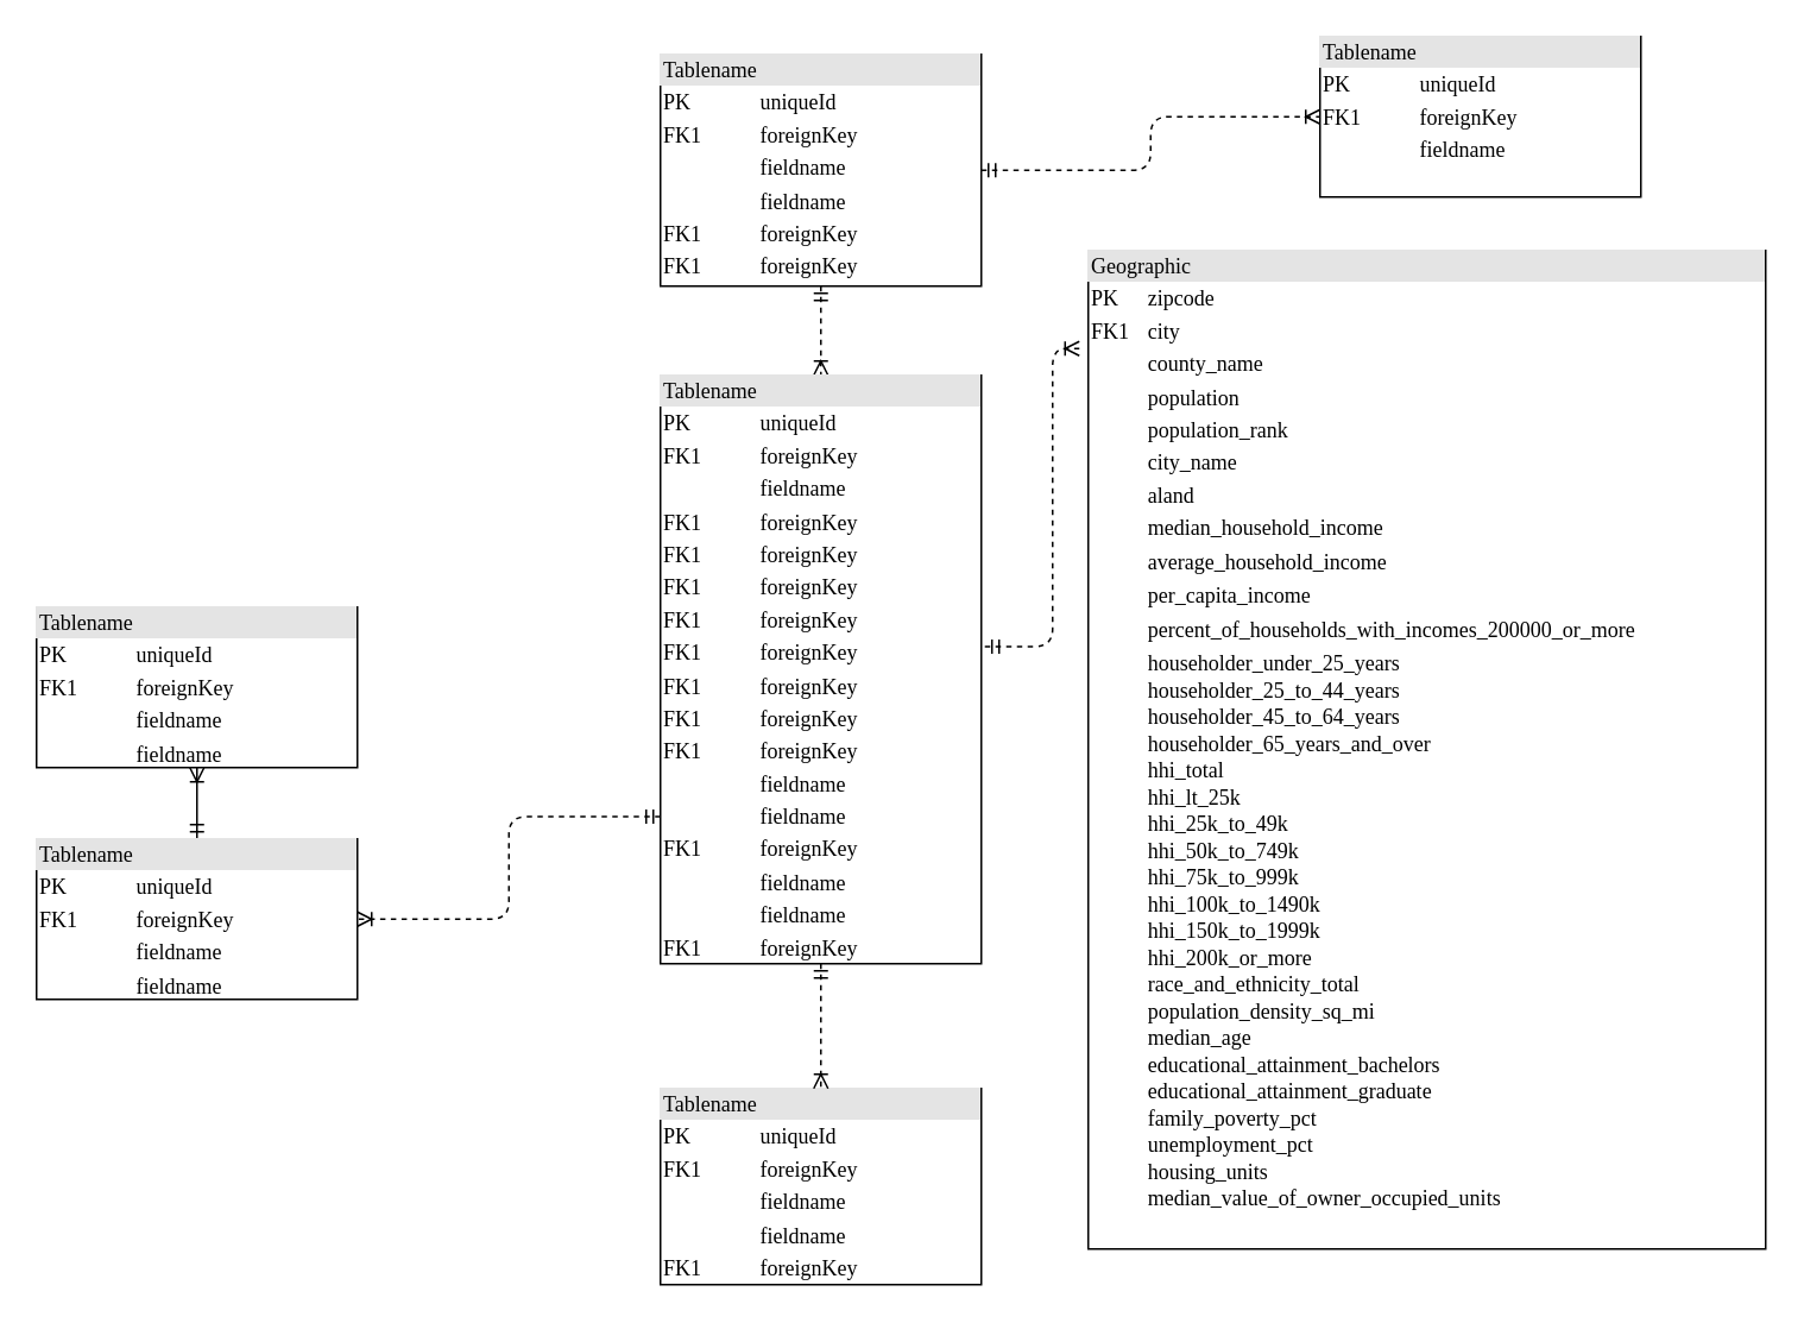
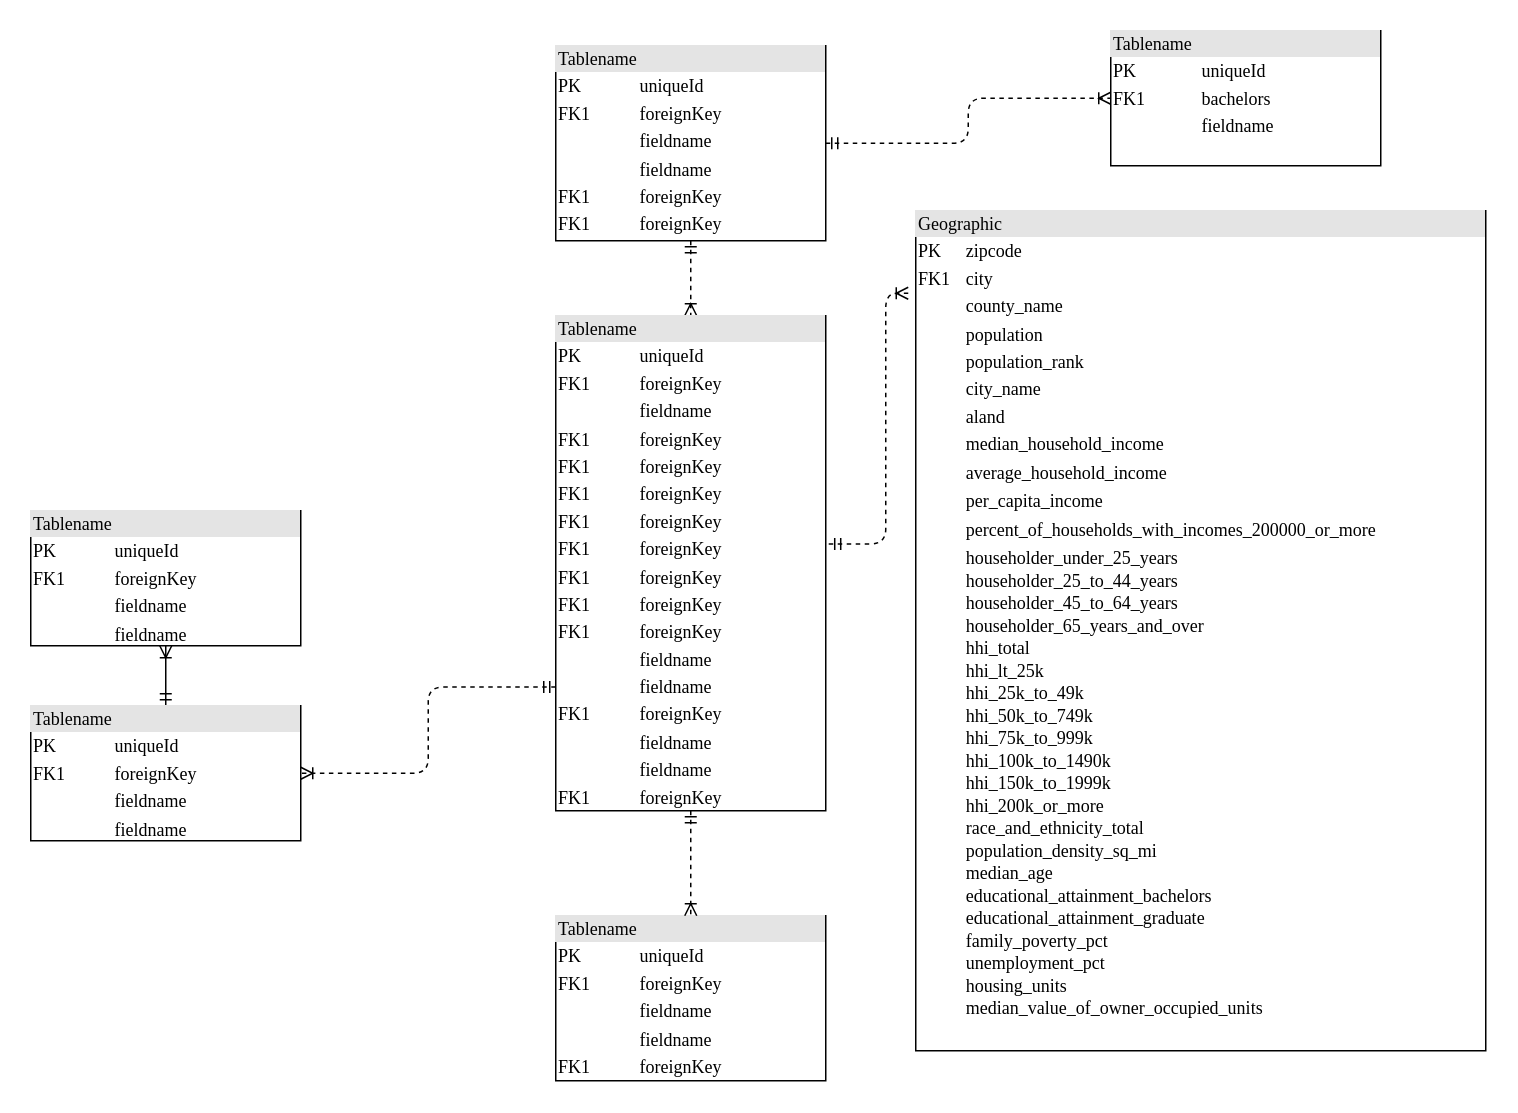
- <mxCell id="14" value="&lt;div style=&quot;box-sizing:border-box;width:100%;background:#e4e4e4;padding:2px;&quot;&gt;Tablename&lt;/div&gt;&lt;table style=&quot;width:100%;font-size:1em;&quot; cellpadding=&quot;2&quot; cellspacing=&quot;0&quot;&gt;&lt;tr&gt;&lt;td&gt;PK&lt;/td&gt;&lt;td&gt;uniqueId&lt;/td&gt;&lt;/tr&gt;&lt;tr&gt;&lt;td&gt;FK1&lt;/td&gt;&lt;td&gt;foreignKey&lt;/td&gt;&lt;/tr&gt;&lt;tr&gt;&lt;td&gt;&lt;/td&gt;&lt;td&gt;fieldname&lt;/td&gt;&lt;/tr&gt;&lt;/table&gt;" style="verticalAlign=top;align=left;overflow=fill;html=1;rounded=0;shadow=0;comic=0;labelBackgroundColor=none;strokeWidth=1;fontFamily=Verdana;fontSize=12" parent="1" vertex="1"><mxGeometry x="740" y="20" width="180" height="90" as="geometry" /></mxCell>
+ <mxCell id="14" value="&lt;div style=&quot;box-sizing:border-box;width:100%;background:#e4e4e4;padding:2px;&quot;&gt;Tablename&lt;/div&gt;&lt;table style=&quot;width:100%;font-size:1em;&quot; cellpadding=&quot;2&quot; cellspacing=&quot;0&quot;&gt;&lt;tr&gt;&lt;td&gt;PK&lt;/td&gt;&lt;td&gt;uniqueId&lt;/td&gt;&lt;/tr&gt;&lt;tr&gt;&lt;td&gt;FK1&lt;/td&gt;&lt;td&gt;bachelors&lt;/td&gt;&lt;/tr&gt;&lt;tr&gt;&lt;td&gt;&lt;/td&gt;&lt;td&gt;fieldname&lt;/td&gt;&lt;/tr&gt;&lt;/table&gt;" style="verticalAlign=top;align=left;overflow=fill;html=1;rounded=0;shadow=0;comic=0;labelBackgroundColor=none;strokeWidth=1;fontFamily=Verdana;fontSize=12" parent="1" vertex="1"><mxGeometry x="740" y="20" width="180" height="90" as="geometry" /></mxCell>
